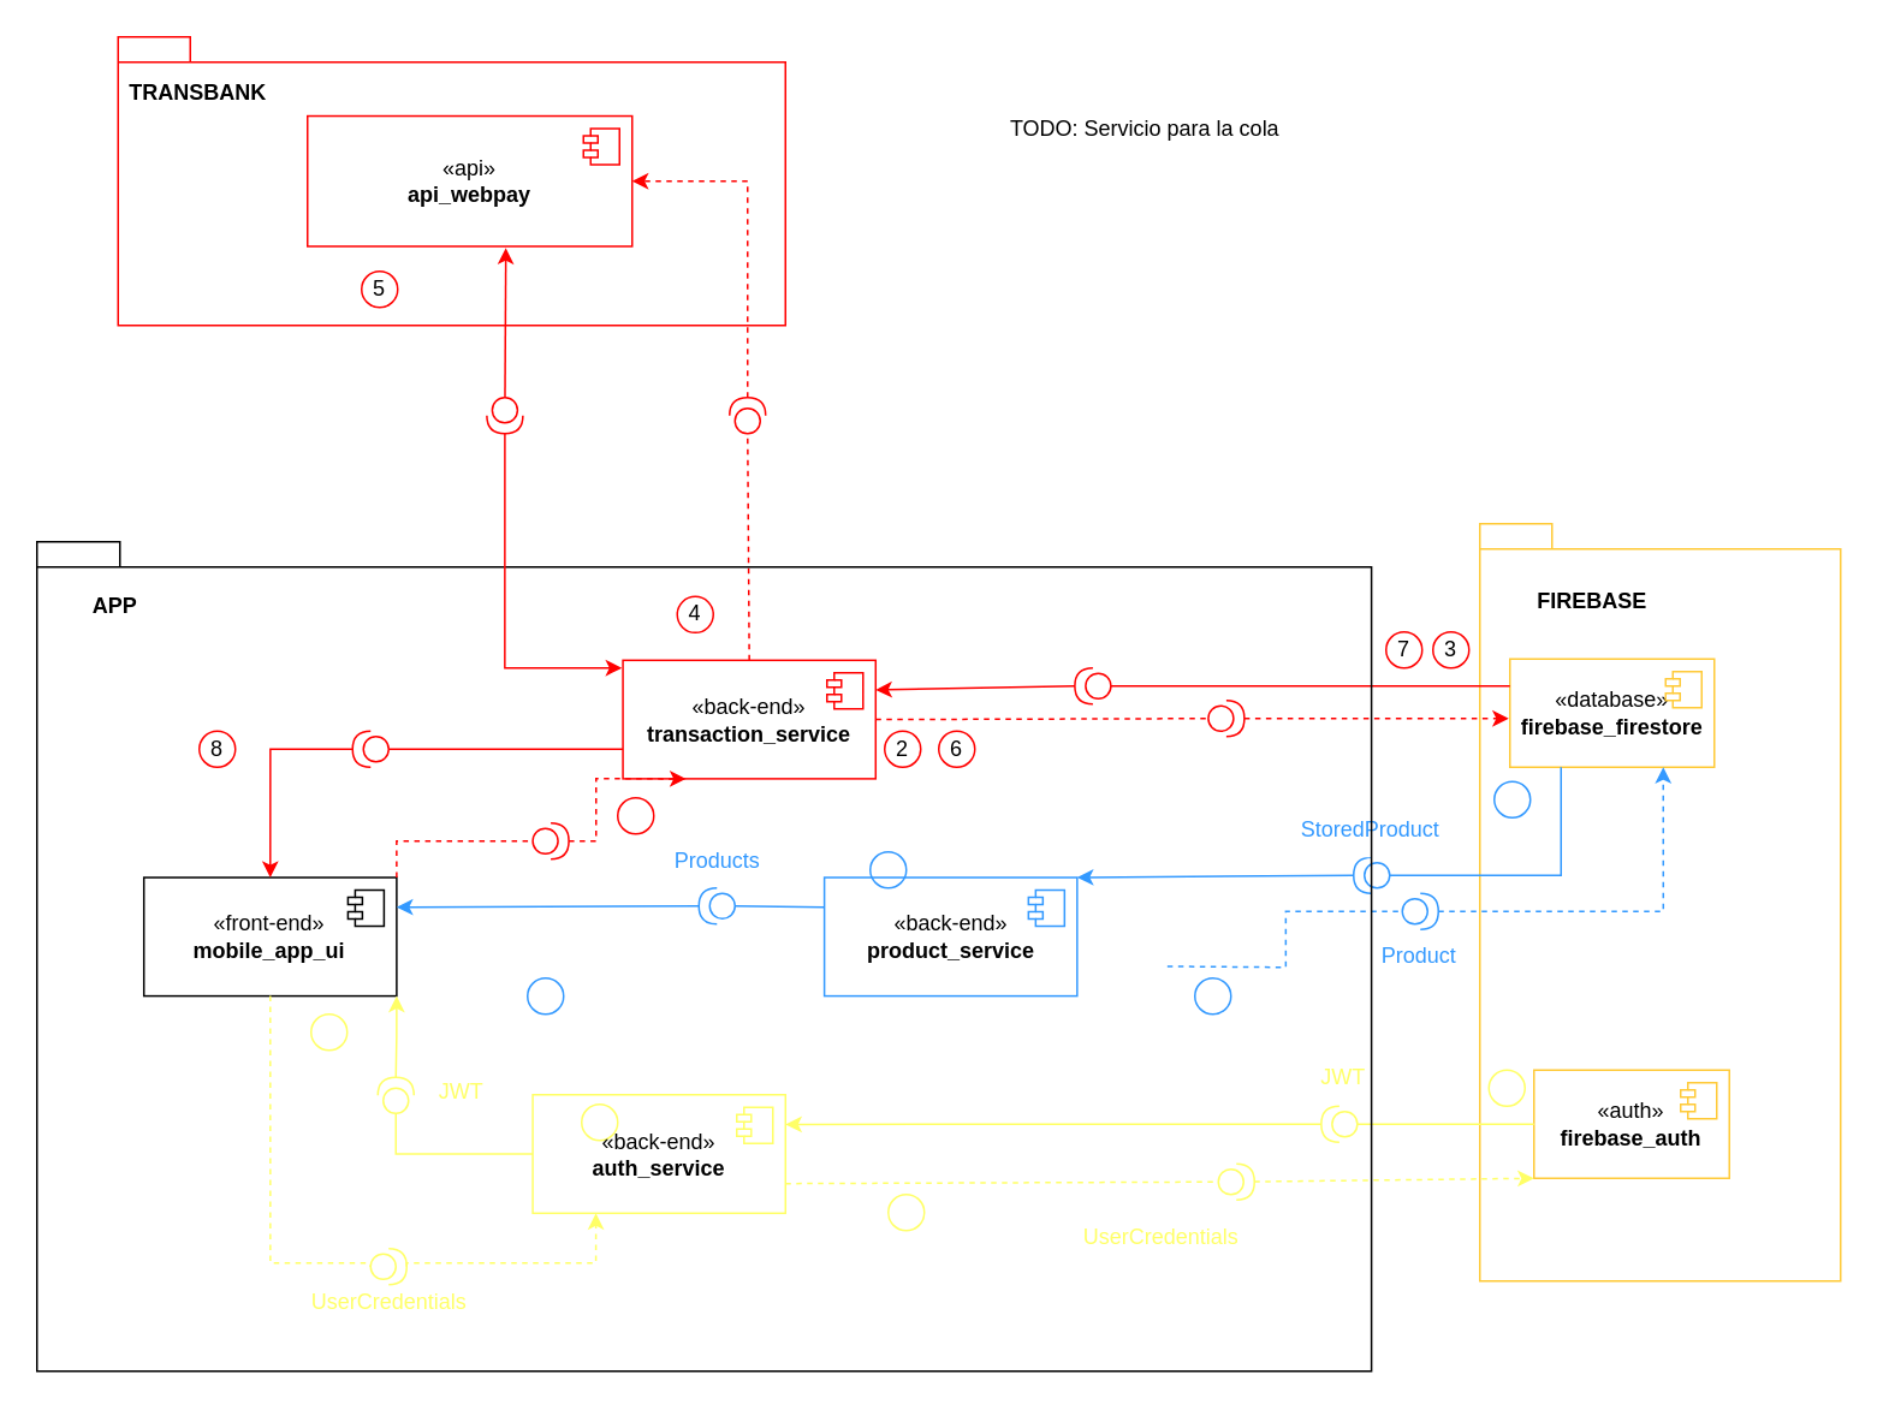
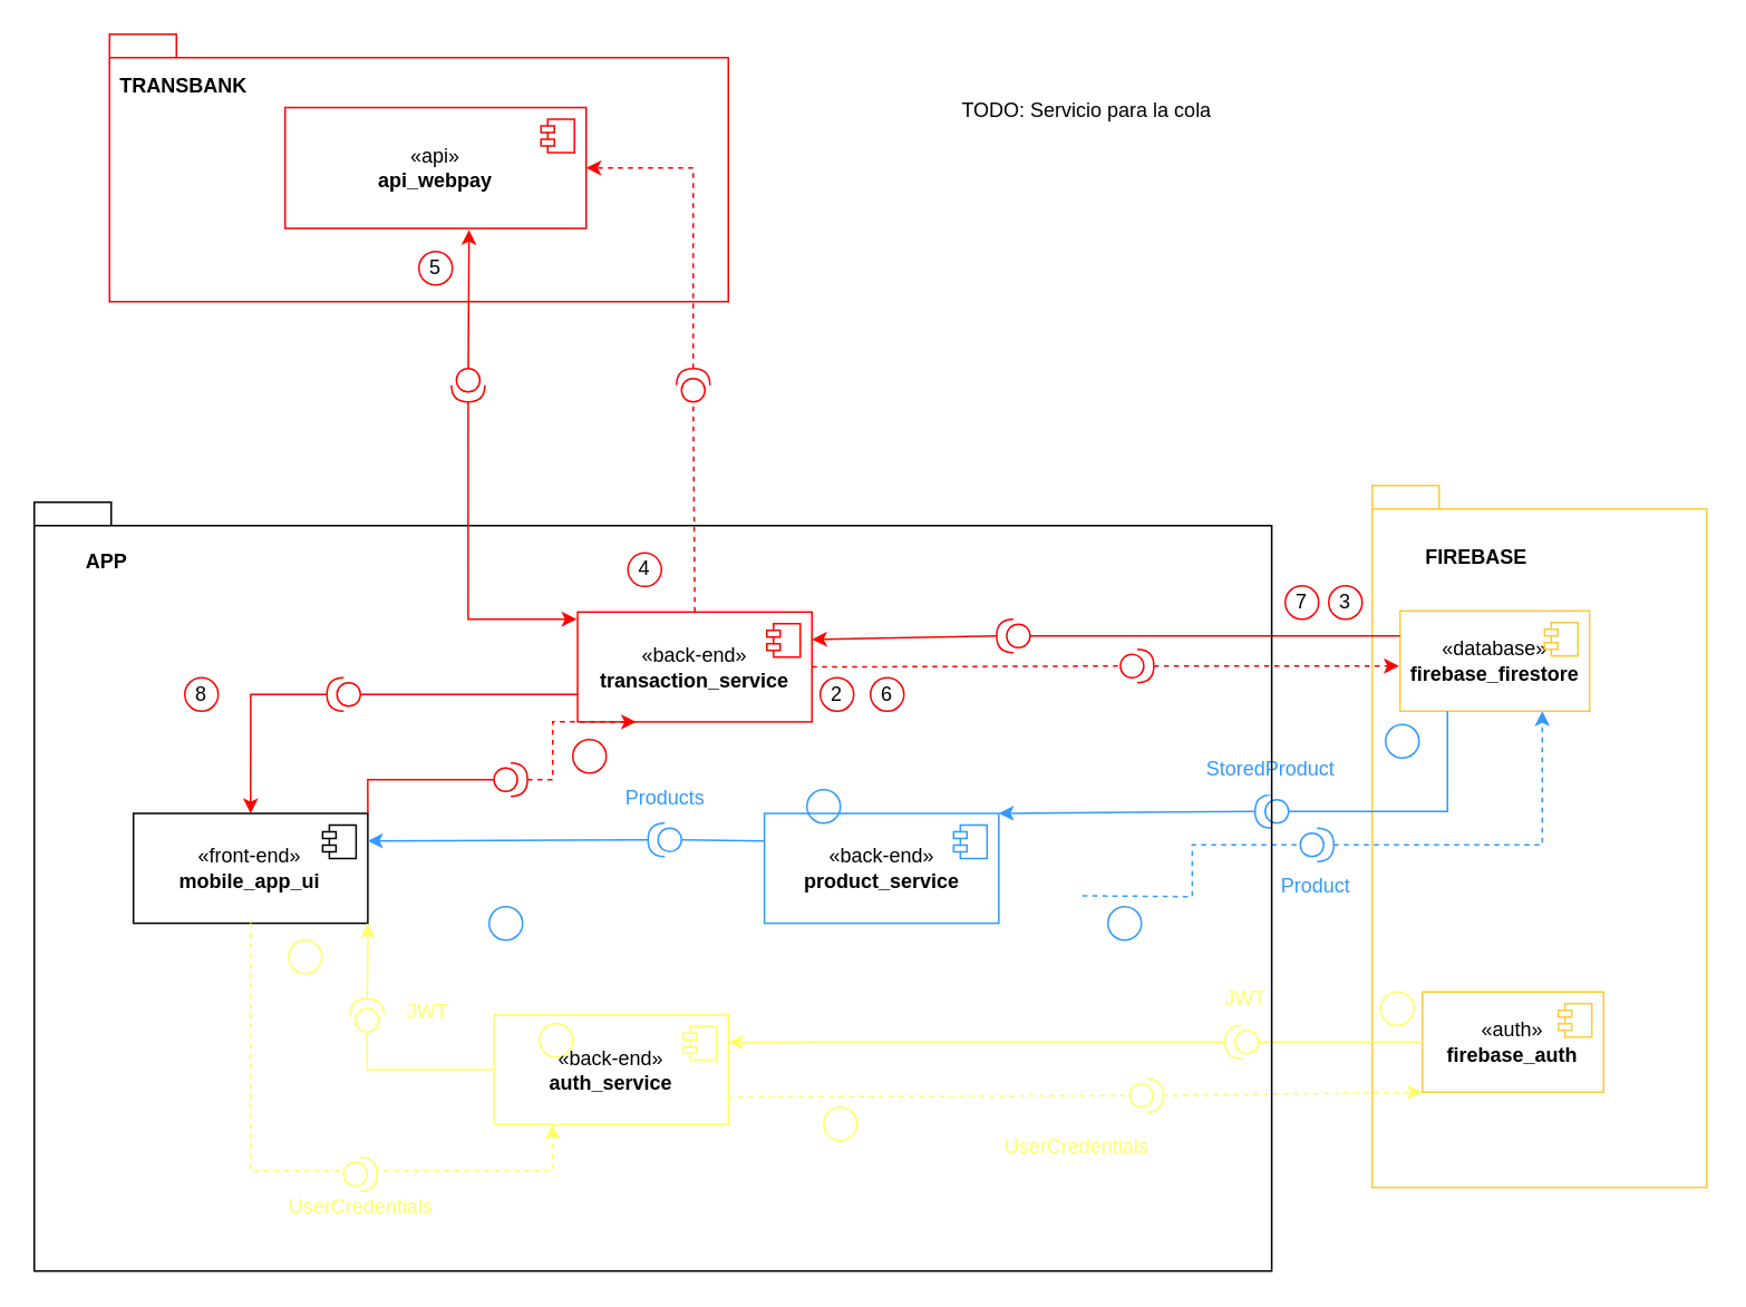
- <mxCell id="45" value="TODO: Servicio para la cola" style="text;html=1;align=center;verticalAlign=middle;resizable=0;points=[];autosize=1;strokeColor=none;fillColor=none;" parent="1" vertex="1"><mxGeometry x="550" y="58" width="167" height="26" as="geometry" /></mxCell>
+ <mxCell id="45" value="TODO: Servicio para la cola" style="text;html=1;align=center;verticalAlign=middle;resizable=0;points=[];autosize=1;strokeColor=none;fillColor=none;" parent="1" vertex="1"><mxGeometry x="565" y="53" width="167" height="26" as="geometry" /></mxCell>
- <mxCell id="14" value="5" style="ellipse;whiteSpace=wrap;html=1;aspect=fixed;strokeColor=#FF0000;fillColor=none;" parent="9" vertex="1"><mxGeometry x="135" y="130" width="20" height="20" as="geometry" /></mxCell>
+ <mxCell id="14" value="5" style="ellipse;whiteSpace=wrap;html=1;aspect=fixed;strokeColor=#FF0000;fillColor=none;" parent="9" vertex="1"><mxGeometry x="185" y="130" width="20" height="20" as="geometry" /></mxCell>
- <mxCell id="70" value="" style="edgeStyle=orthogonalEdgeStyle;rounded=0;orthogonalLoop=1;jettySize=auto;html=1;entryX=0;entryY=0.5;entryDx=0;entryDy=0;dashed=1;endArrow=none;entryPerimeter=0;exitX=1;exitY=0;exitDx=0;exitDy=0;strokeColor=#FF0000;" parent="50" source="56" target="71" edge="1"><mxGeometry relative="1" as="geometry"><mxPoint x="254.427" y="489.1" as="sourcePoint" /><mxPoint x="329.885" y="385.0" as="targetPoint" /></mxGeometry></mxCell>
+ <mxCell id="70" value="" style="edgeStyle=orthogonalEdgeStyle;rounded=0;orthogonalLoop=1;jettySize=auto;html=1;entryX=0;entryY=0.5;entryDx=0;entryDy=0;dashed=0;endArrow=none;entryPerimeter=0;exitX=1;exitY=0;exitDx=0;exitDy=0;strokeColor=#FF0000;" parent="50" source="56" target="71" edge="1"><mxGeometry relative="1" as="geometry"><mxPoint x="254.427" y="489.1" as="sourcePoint" /><mxPoint x="329.885" y="385.0" as="targetPoint" /></mxGeometry></mxCell>
